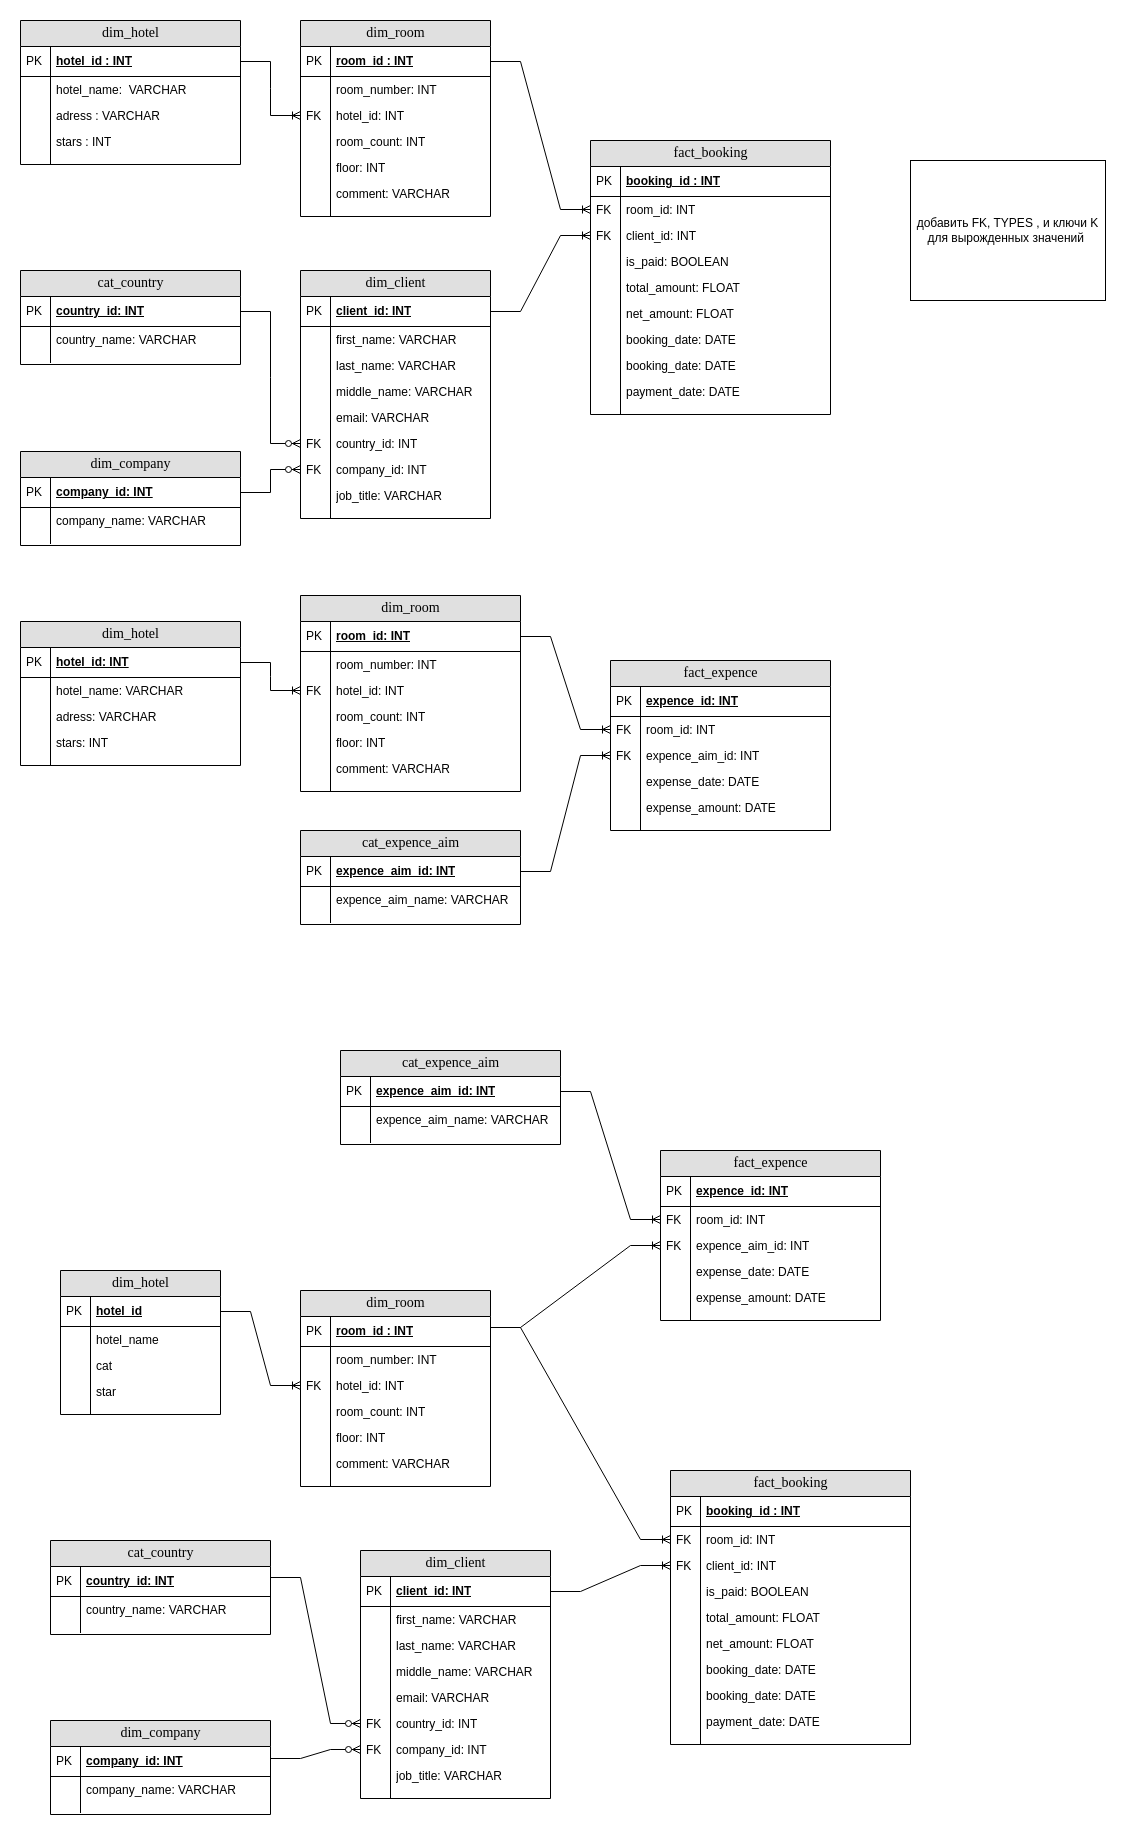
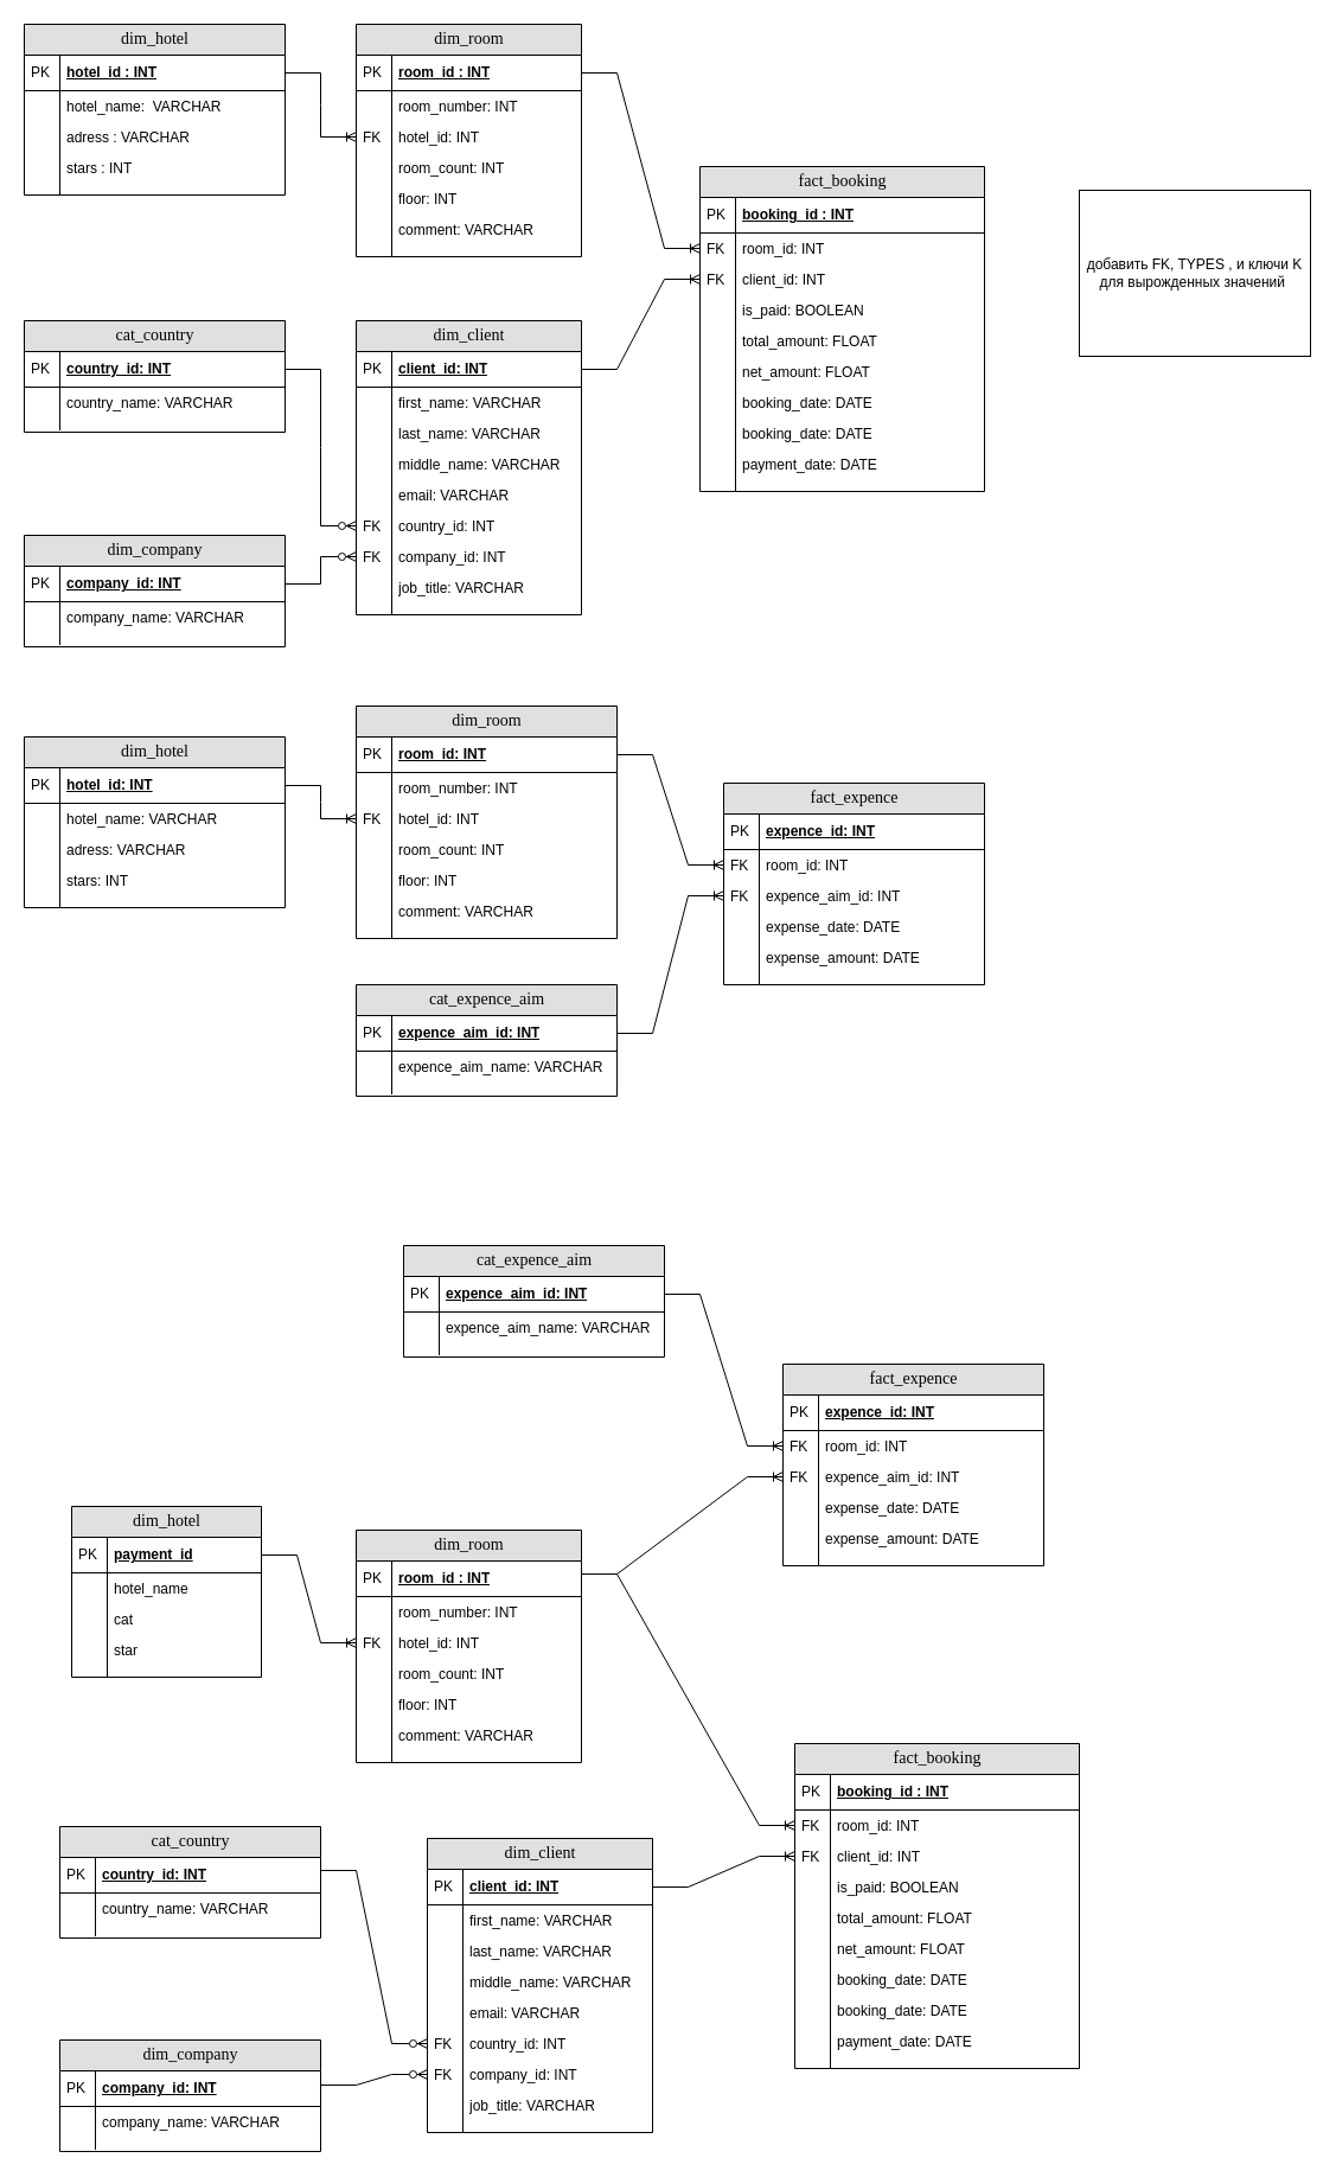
- <mxCell id="138" value="hotel_id" style="shape=partialRectangle;top=0;left=0;right=0;bottom=1;html=1;align=left;verticalAlign=middle;fillColor=none;spacingLeft=34;spacingRight=4;whiteSpace=wrap;overflow=hidden;rotatable=0;points=[[0,0.5],[1,0.5]];portConstraint=eastwest;dropTarget=0;fontStyle=5;" parent="137" vertex="1"><mxGeometry y="26" width="160" height="30" as="geometry" /></mxCell>
+ <mxCell id="138" value="payment_id" style="shape=partialRectangle;top=0;left=0;right=0;bottom=1;html=1;align=left;verticalAlign=middle;fillColor=none;spacingLeft=34;spacingRight=4;whiteSpace=wrap;overflow=hidden;rotatable=0;points=[[0,0.5],[1,0.5]];portConstraint=eastwest;dropTarget=0;fontStyle=5;" parent="137" vertex="1"><mxGeometry y="26" width="160" height="30" as="geometry" /></mxCell>
